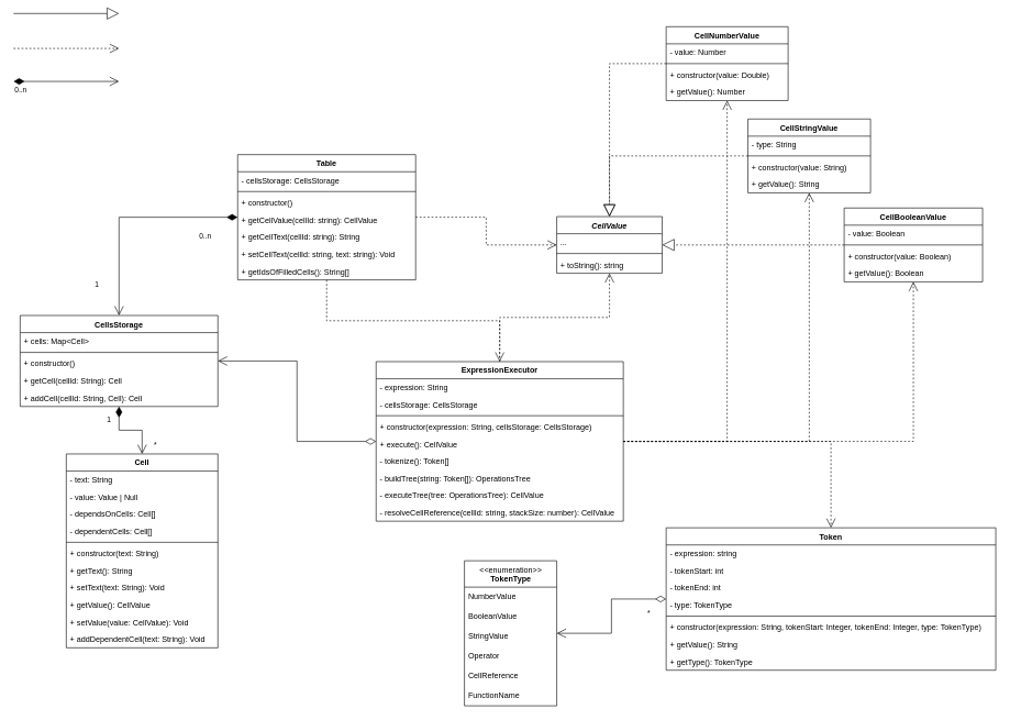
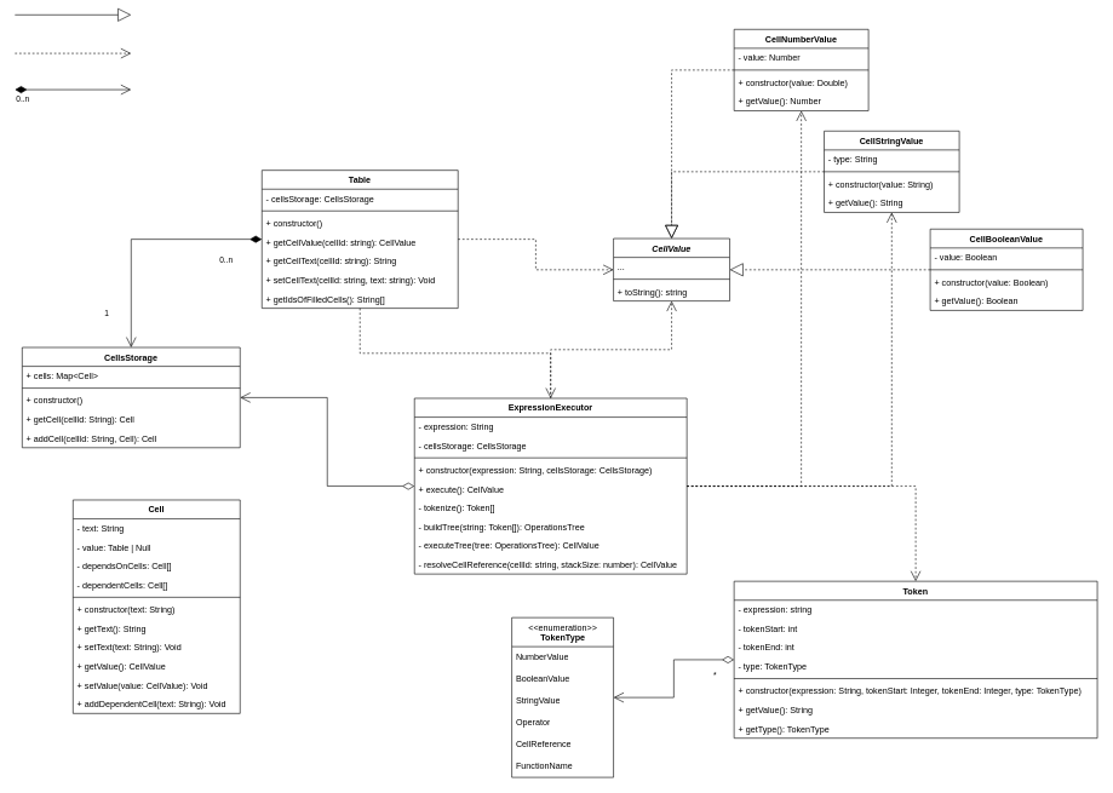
- <mxCell id="81" value="" style="endArrow=open;endSize=12;dashed=1;html=1;rounded=0;edgeStyle=orthogonalEdgeStyle;" parent="1" source="36" target="68" edge="1"><mxGeometry x="1" y="-92" width="160" relative="1" as="geometry"><mxPoint x="970" y="298" as="sourcePoint" /><mxPoint x="1130" y="298" as="targetPoint" /><mxPoint x="90" y="-72" as="offset" /></mxGeometry></mxCell>
- <mxCell id="20" value="1" style="endArrow=open;html=1;endSize=12;startArrow=diamondThin;startSize=14;startFill=1;edgeStyle=orthogonalEdgeStyle;align=left;verticalAlign=bottom;rounded=0;" parent="1" source="14" target="2" edge="1"><mxGeometry x="-0.447" y="-20" relative="1" as="geometry"><mxPoint x="370" y="884" as="sourcePoint" /><mxPoint x="530" y="884" as="targetPoint" /><mxPoint as="offset" /></mxGeometry></mxCell>
- <mxCell id="21" value="*" style="edgeLabel;html=1;align=center;verticalAlign=middle;resizable=0;points=[];" parent="20" vertex="1" connectable="0"><mxGeometry x="0.889" y="4" relative="1" as="geometry"><mxPoint x="15" y="-9" as="offset" /></mxGeometry></mxCell>
- <mxCell id="4" value="- value: Value | Null" style="text;strokeColor=none;fillColor=none;align=left;verticalAlign=top;spacingLeft=4;spacingRight=4;overflow=hidden;rotatable=0;points=[[0,0.5],[1,0.5]];portConstraint=eastwest;" parent="2" vertex="1"><mxGeometry y="52" width="230" height="26" as="geometry" /></mxCell>
+ <mxCell id="4" value="- value: Table | Null" style="text;strokeColor=none;fillColor=none;align=left;verticalAlign=top;spacingLeft=4;spacingRight=4;overflow=hidden;rotatable=0;points=[[0,0.5],[1,0.5]];portConstraint=eastwest;" parent="2" vertex="1"><mxGeometry y="52" width="230" height="26" as="geometry" /></mxCell>
